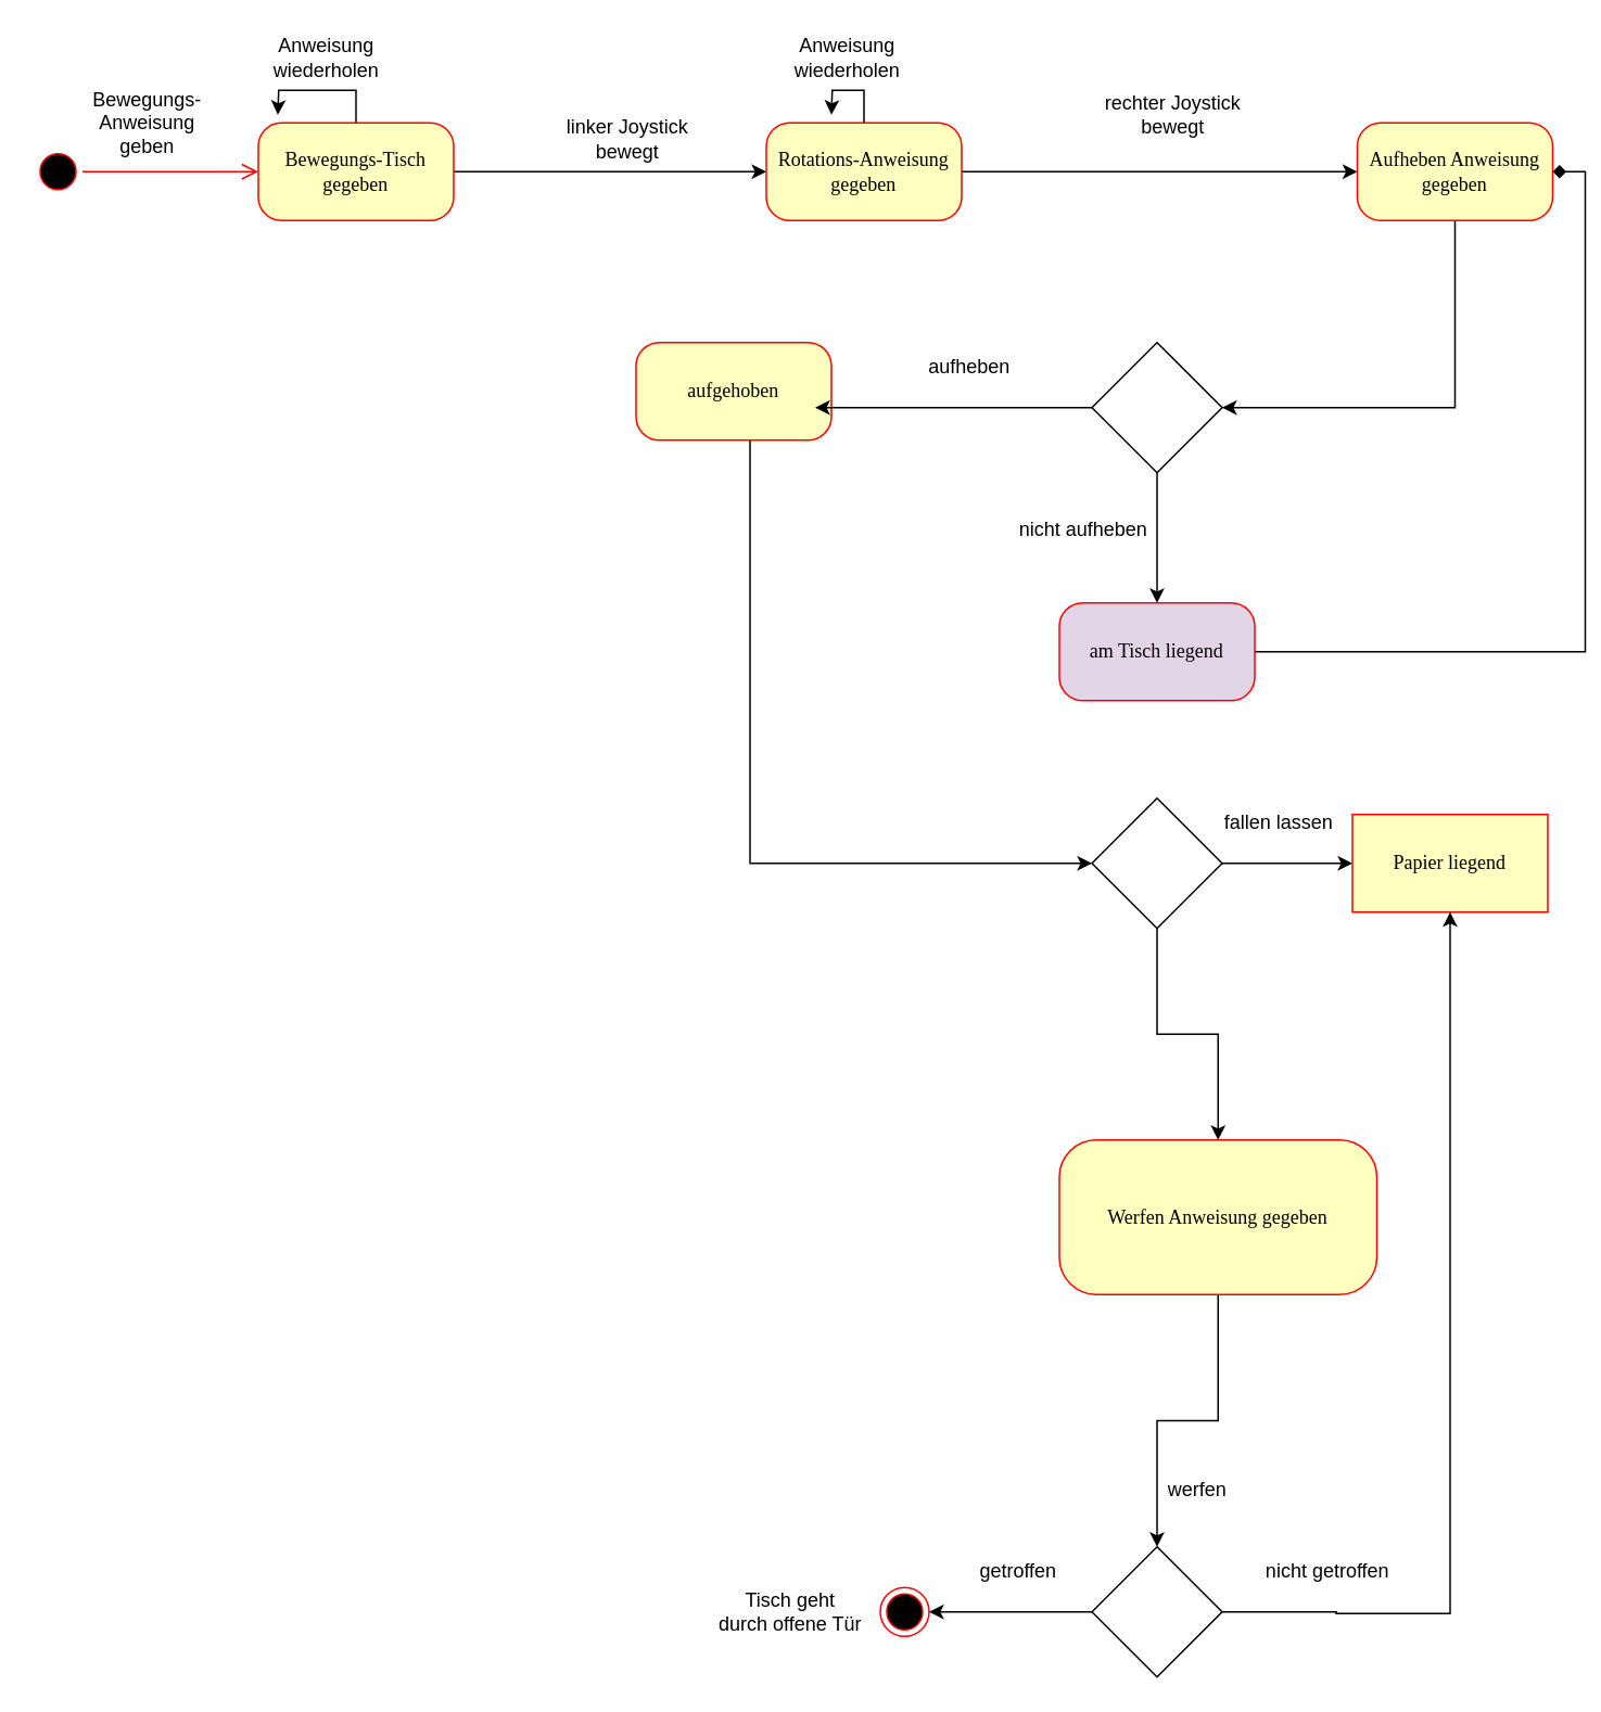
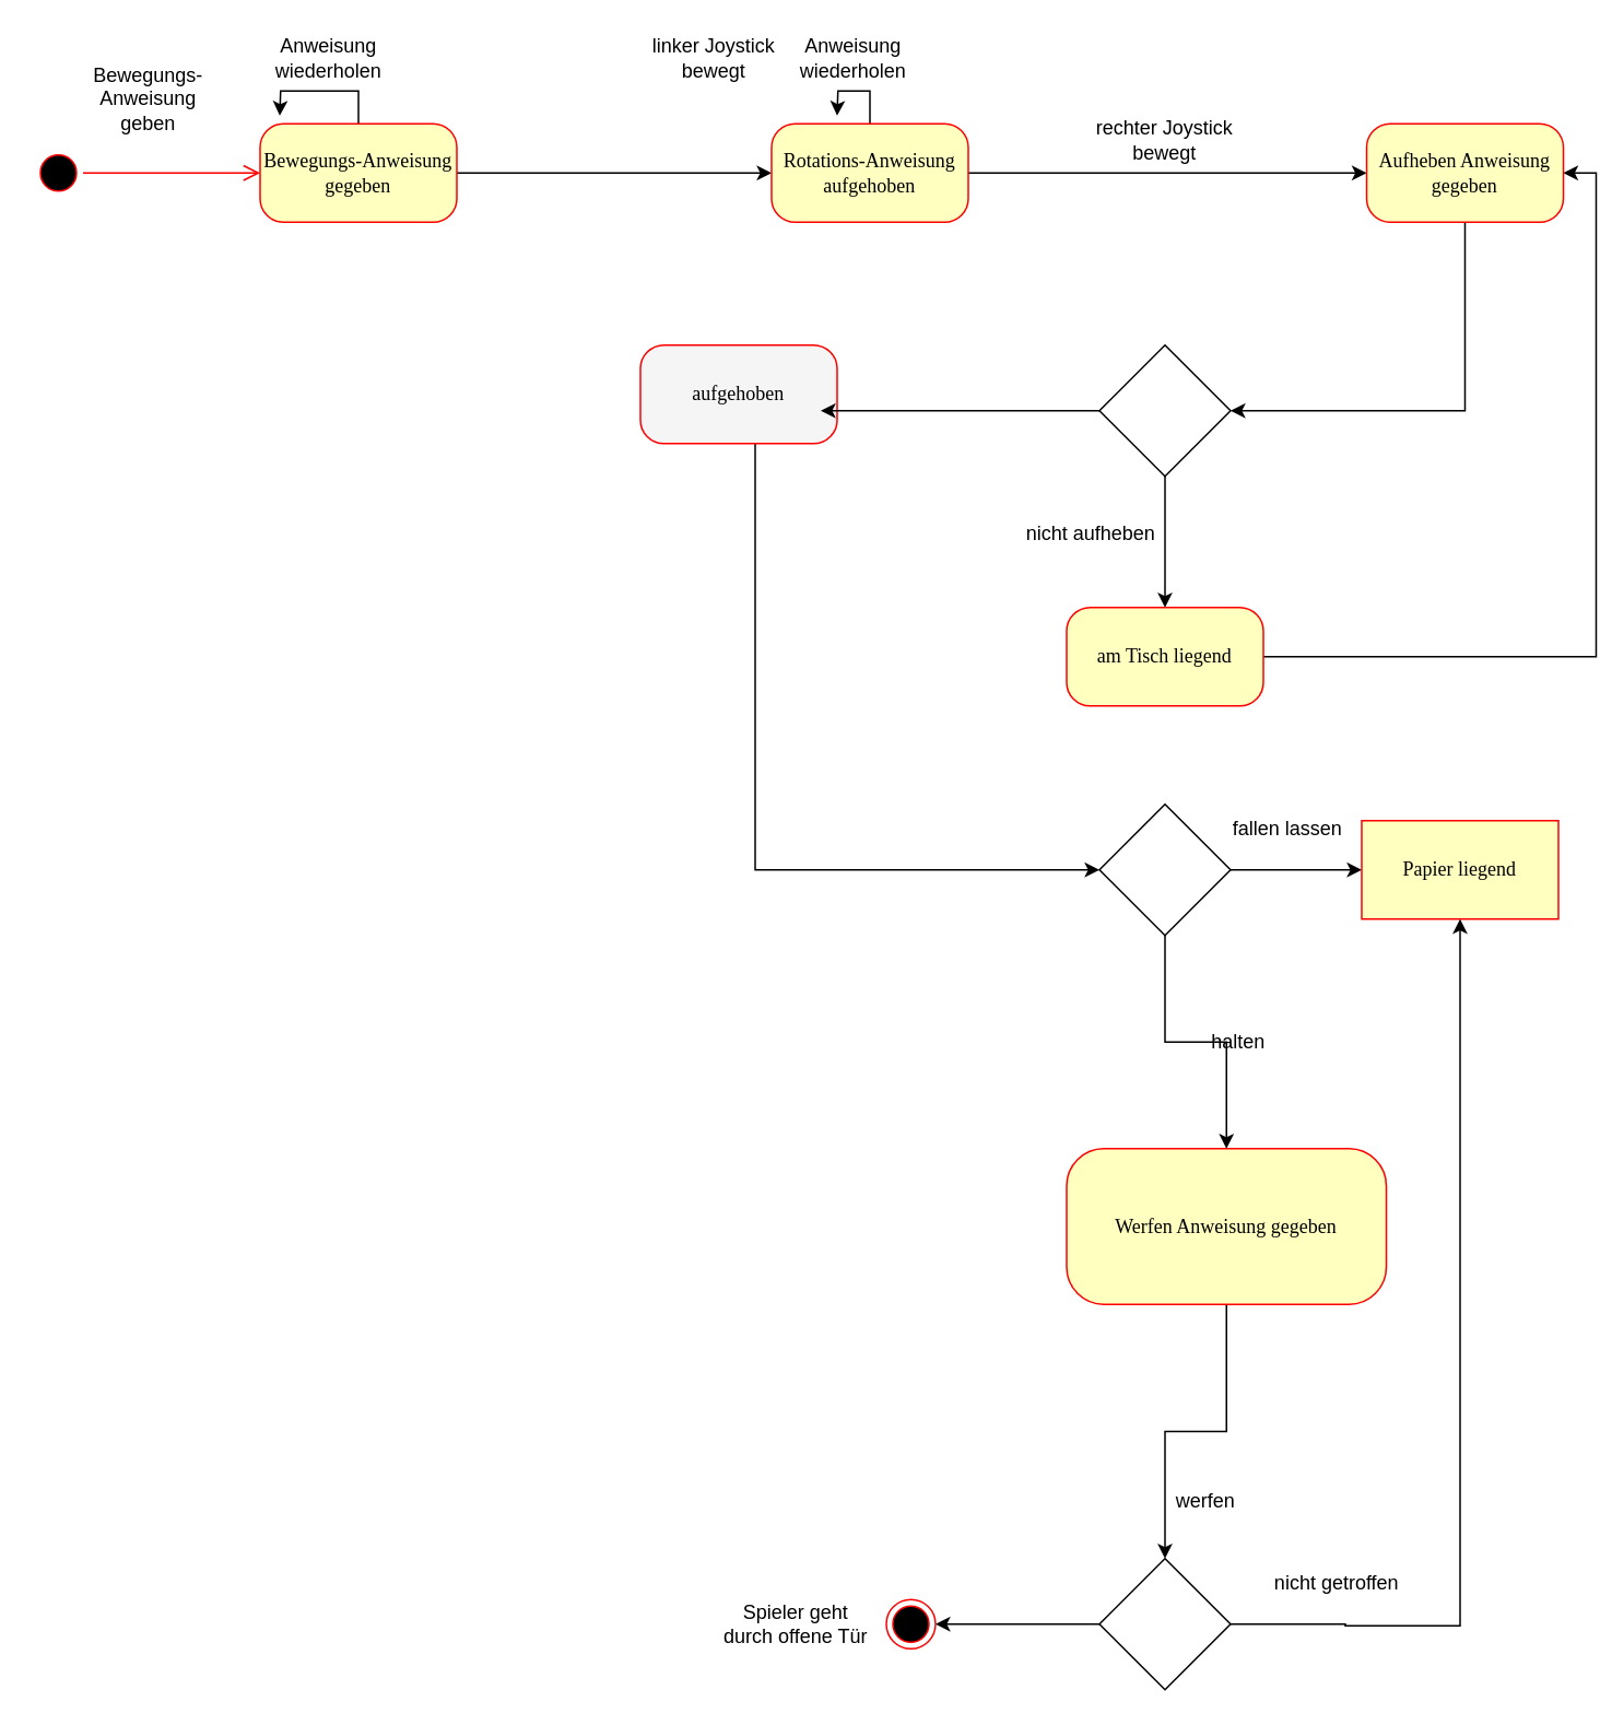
- <mxCell id="8" value="rechter Joystick bewegt" style="text;html=1;align=center;verticalAlign=middle;whiteSpace=wrap;rounded=0;" vertex="1" parent="1"><mxGeometry x="675" y="55" width="90" height="30" as="geometry" /></mxCell>
+ <mxCell id="8" value="rechter Joystick bewegt" style="text;html=1;align=center;verticalAlign=middle;whiteSpace=wrap;rounded=0;" vertex="1" parent="1"><mxGeometry x="665" y="70" width="90" height="30" as="geometry" /></mxCell>
- <mxCell id="16" value="Bewegungs-Anweisung geben" style="text;html=1;align=center;verticalAlign=middle;whiteSpace=wrap;rounded=0;" vertex="1" parent="1"><mxGeometry x="60" y="60" width="60" height="30" as="geometry" /></mxCell>
+ <mxCell id="16" value="Bewegungs-Anweisung geben" style="text;html=1;align=center;verticalAlign=middle;whiteSpace=wrap;rounded=0;" vertex="1" parent="1"><mxGeometry x="60" y="45" width="60" height="30" as="geometry" /></mxCell>
- <mxCell id="7" value="linker Joystick bewegt" style="text;html=1;align=center;verticalAlign=middle;whiteSpace=wrap;rounded=0;" vertex="1" parent="1"><mxGeometry x="340" y="70" width="90" height="30" as="geometry" /></mxCell>
+ <mxCell id="7" value="linker Joystick bewegt" style="text;html=1;align=center;verticalAlign=middle;whiteSpace=wrap;rounded=0;" vertex="1" parent="1"><mxGeometry x="390" y="20" width="90" height="30" as="geometry" /></mxCell>
- <mxCell id="5" value="Bewegungs-Tisch gegeben" style="rounded=1;whiteSpace=wrap;html=1;arcSize=24;fillColor=#ffffc0;strokeColor=#ff0000;shadow=0;comic=0;labelBackgroundColor=none;fontFamily=Verdana;fontSize=12;fontColor=#000000;align=center;" vertex="1" parent="1"><mxGeometry x="158" y="75" width="120" height="60" as="geometry" /></mxCell>
+ <mxCell id="5" value="Bewegungs-Anweisung gegeben" style="rounded=1;whiteSpace=wrap;html=1;arcSize=24;fillColor=#ffffc0;strokeColor=#ff0000;shadow=0;comic=0;labelBackgroundColor=none;fontFamily=Verdana;fontSize=12;fontColor=#000000;align=center;" vertex="1" parent="1"><mxGeometry x="158" y="75" width="120" height="60" as="geometry" /></mxCell>
- <mxCell id="14" value="Rotations-Anweisung gegeben" style="rounded=1;whiteSpace=wrap;html=1;arcSize=24;fillColor=#ffffc0;strokeColor=#ff0000;shadow=0;comic=0;labelBackgroundColor=none;fontFamily=Verdana;fontSize=12;fontColor=#000000;align=center;" vertex="1" parent="1"><mxGeometry x="470" y="75" width="120" height="60" as="geometry" /></mxCell>
+ <mxCell id="14" value="Rotations-Anweisung aufgehoben" style="rounded=1;whiteSpace=wrap;html=1;arcSize=24;fillColor=#ffffc0;strokeColor=#ff0000;shadow=0;comic=0;labelBackgroundColor=none;fontFamily=Verdana;fontSize=12;fontColor=#000000;align=center;" vertex="1" parent="1"><mxGeometry x="470" y="75" width="120" height="60" as="geometry" /></mxCell>
- <mxCell id="24" style="edgeStyle=orthogonalEdgeStyle;rounded=0;orthogonalLoop=1;jettySize=auto;html=1;entryX=1;entryY=0.5;entryDx=0;entryDy=0;endArrow=diamond;" edge="1" parent="1" source="25" target="18"><mxGeometry relative="1" as="geometry"><mxPoint x="1020" y="110" as="targetPoint" /></mxGeometry></mxCell>
+ <mxCell id="24" style="edgeStyle=orthogonalEdgeStyle;rounded=0;orthogonalLoop=1;jettySize=auto;html=1;entryX=1;entryY=0.5;entryDx=0;entryDy=0;" edge="1" parent="1" source="25" target="18"><mxGeometry relative="1" as="geometry"><mxPoint x="1020" y="110" as="targetPoint" /></mxGeometry></mxCell>
- <mxCell id="26" value="aufheben" style="text;html=1;align=center;verticalAlign=middle;whiteSpace=wrap;rounded=0;" vertex="1" parent="1"><mxGeometry x="550" y="210" width="90" height="30" as="geometry" /></mxCell>
- <mxCell id="22" value="aufgehoben" style="rounded=1;whiteSpace=wrap;html=1;arcSize=24;fillColor=#ffffc0;strokeColor=#ff0000;shadow=0;comic=0;labelBackgroundColor=none;fontFamily=Verdana;fontSize=12;fontColor=#000000;align=center;" vertex="1" parent="1"><mxGeometry x="390" y="210" width="120" height="60" as="geometry" /></mxCell>
+ <mxCell id="22" value="aufgehoben" style="rounded=1;whiteSpace=wrap;html=1;arcSize=24;fillColor=#f5f5f5;strokeColor=#ff0000;shadow=0;comic=0;labelBackgroundColor=none;fontFamily=Verdana;fontSize=12;fontColor=#000000;align=center;" vertex="1" parent="1"><mxGeometry x="390" y="210" width="120" height="60" as="geometry" /></mxCell>
- <mxCell id="25" value="am Tisch liegend" style="rounded=1;whiteSpace=wrap;html=1;arcSize=24;fillColor=#e1d5e7;strokeColor=#ff0000;shadow=0;comic=0;labelBackgroundColor=none;fontFamily=Verdana;fontSize=12;fontColor=#000000;align=center;" vertex="1" parent="1"><mxGeometry x="650" y="370" width="120" height="60" as="geometry" /></mxCell>
+ <mxCell id="25" value="am Tisch liegend" style="rounded=1;whiteSpace=wrap;html=1;arcSize=24;fillColor=#ffffc0;strokeColor=#ff0000;shadow=0;comic=0;labelBackgroundColor=none;fontFamily=Verdana;fontSize=12;fontColor=#000000;align=center;" vertex="1" parent="1"><mxGeometry x="650" y="370" width="120" height="60" as="geometry" /></mxCell>
+ <mxCell id="33" value="halten" style="text;html=1;align=center;verticalAlign=middle;whiteSpace=wrap;rounded=0;" vertex="1" parent="1"><mxGeometry x="710" y="620" width="90" height="30" as="geometry" /></mxCell>
- <mxCell id="40" value="getroffen" style="text;html=1;align=center;verticalAlign=middle;whiteSpace=wrap;rounded=0;" vertex="1" parent="1"><mxGeometry x="580" y="950" width="90" height="30" as="geometry" /></mxCell>
- <mxCell id="9" value="Tisch geht durch offene Tür" style="text;html=1;align=center;verticalAlign=middle;whiteSpace=wrap;rounded=0;" vertex="1" parent="1"><mxGeometry x="440" y="975" width="90" height="30" as="geometry" /></mxCell>
+ <mxCell id="9" value="Spieler geht durch offene Tür" style="text;html=1;align=center;verticalAlign=middle;whiteSpace=wrap;rounded=0;" vertex="1" parent="1"><mxGeometry x="440" y="975" width="90" height="30" as="geometry" /></mxCell>
